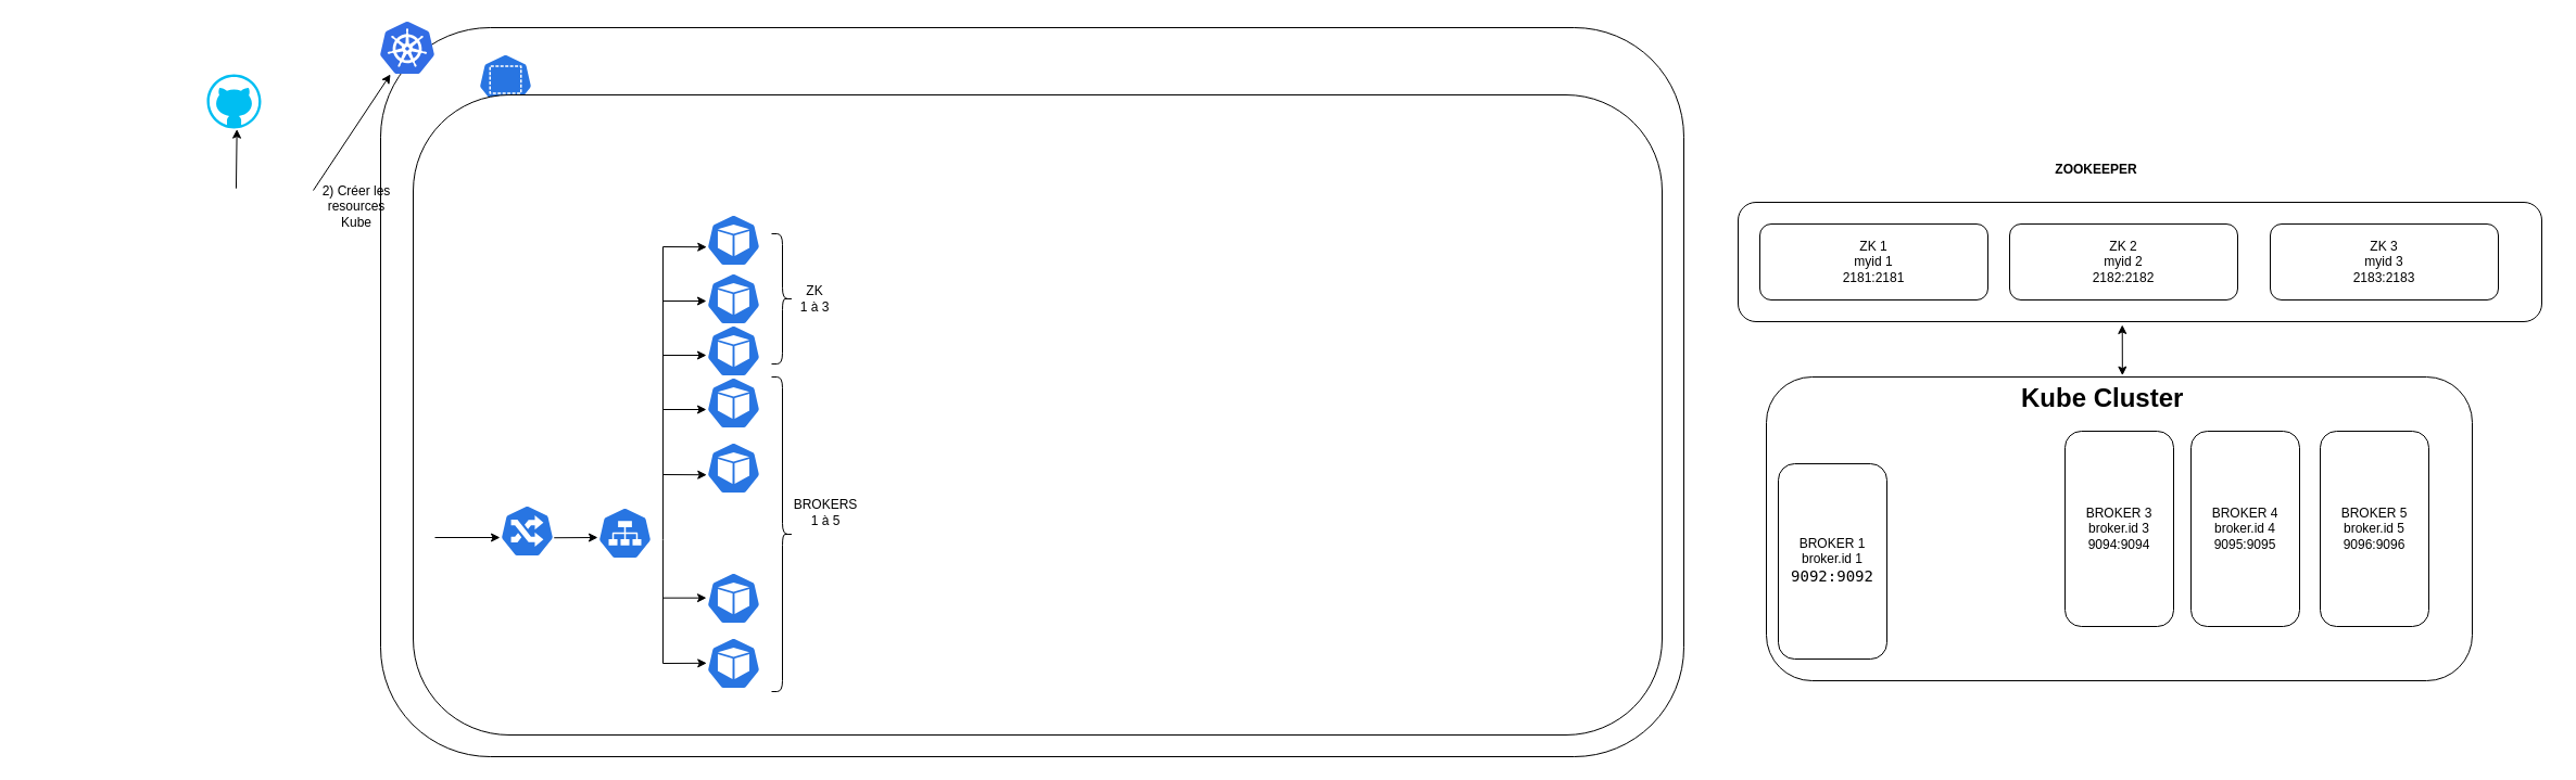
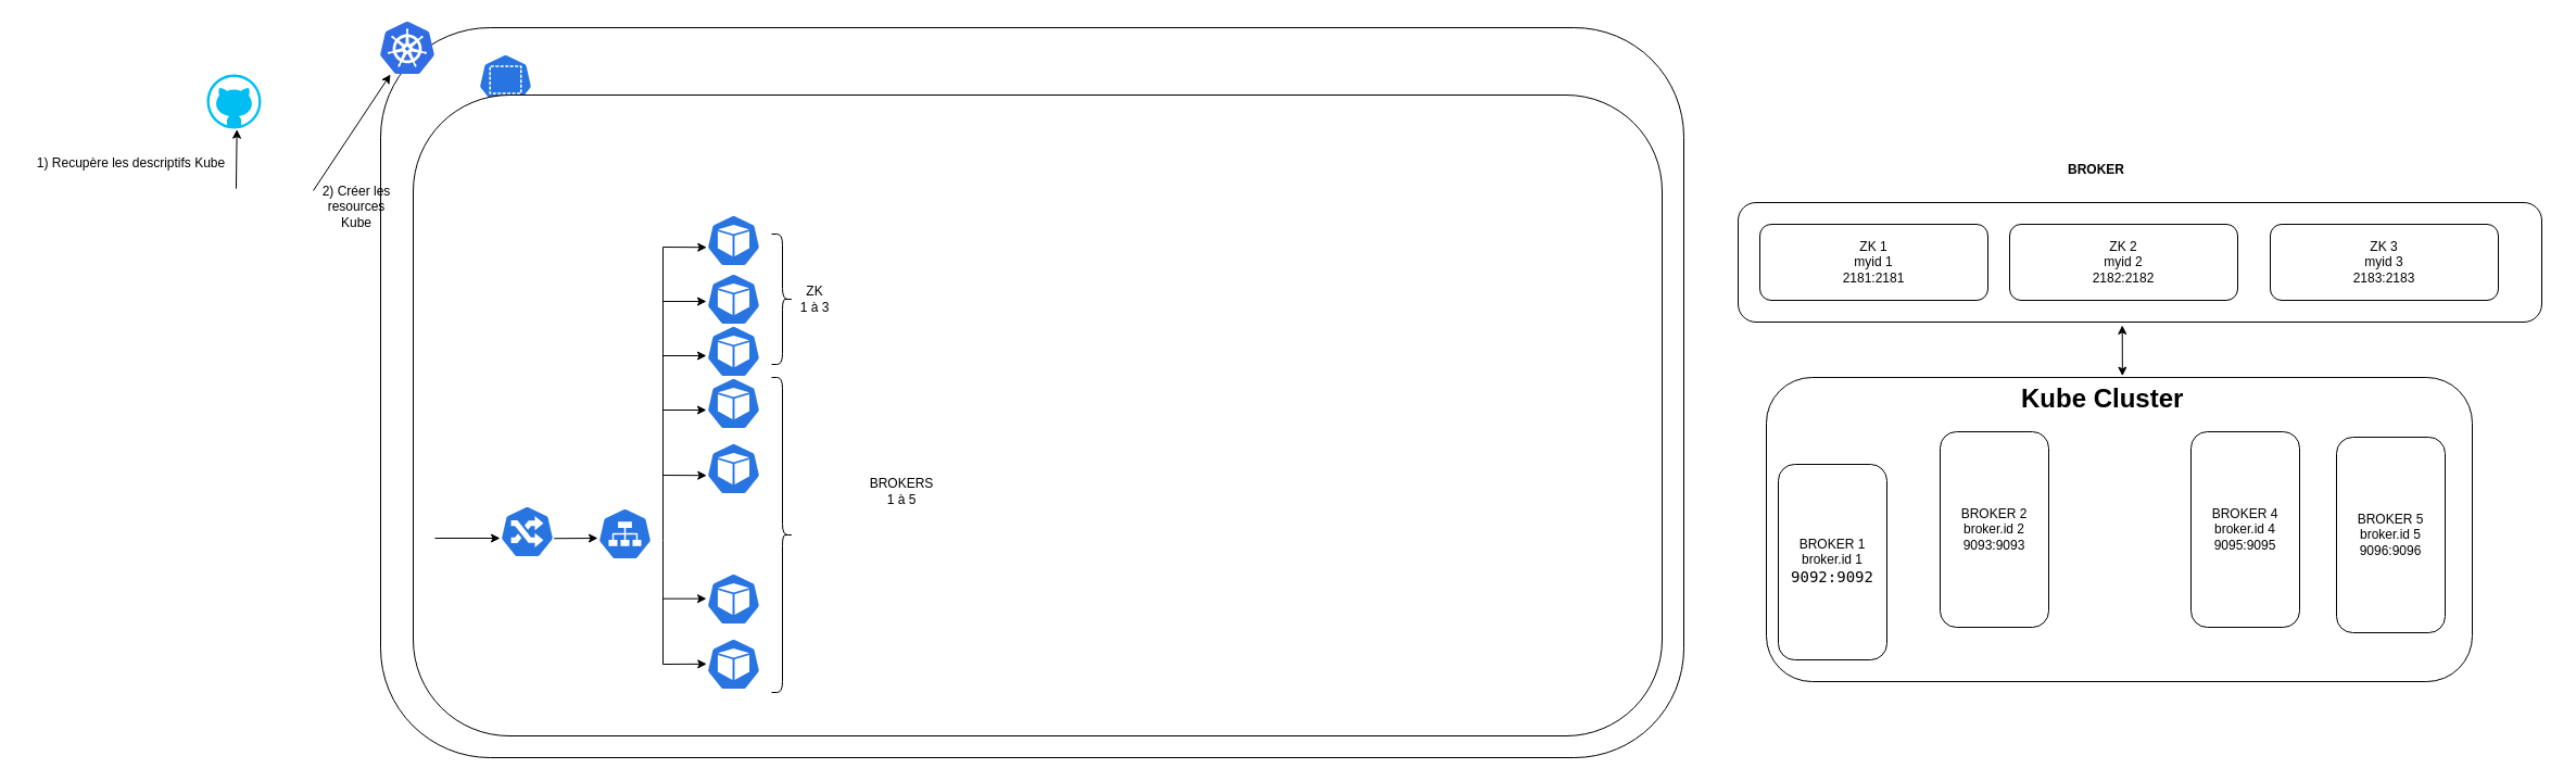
+ <mxCell id="8" value="1) Recupère les descriptifs Kube" style="text;html=1;align=center;verticalAlign=middle;resizable=0;points=[];autosize=1;strokeColor=none;fillColor=none;" vertex="1" parent="1"><mxGeometry x="20" y="135" width="200" height="30" as="geometry" /></mxCell>
- <mxCell id="21" value="&lt;b&gt;ZOOKEEPER&lt;/b&gt;" style="text;html=1;strokeColor=none;fillColor=none;align=center;verticalAlign=middle;whiteSpace=wrap;rounded=0;" vertex="1" parent="16"><mxGeometry x="280" y="-10" width="100" height="20" as="geometry" /></mxCell>
+ <mxCell id="21" value="&lt;b&gt;BROKER&lt;/b&gt;" style="text;html=1;strokeColor=none;fillColor=none;align=center;verticalAlign=middle;whiteSpace=wrap;rounded=0;" vertex="1" parent="16"><mxGeometry x="280" y="-10" width="100" height="20" as="geometry" /></mxCell>
- <mxCell id="39" value="BROKERS 1 à 5" style="text;html=1;strokeColor=none;fillColor=none;align=center;verticalAlign=middle;whiteSpace=wrap;rounded=0;" vertex="1" parent="34"><mxGeometry x="350" y="370" width="60" height="30" as="geometry" /></mxCell>
+ <mxCell id="39" value="BROKERS 1 à 5" style="text;html=1;strokeColor=none;fillColor=none;align=center;verticalAlign=middle;whiteSpace=wrap;rounded=0;" vertex="1" parent="34"><mxGeometry x="420" y="350" width="60" height="30" as="geometry" /></mxCell>
+ <mxCell id="26" value="BROKER 2&lt;br&gt;broker.id 2&lt;br&gt;9093:9093" style="rounded=1;whiteSpace=wrap;html=1;" vertex="1" parent="23"><mxGeometry x="160" y="50" width="100" height="180" as="geometry" /></mxCell>
- <mxCell id="27" value="BROKER 3&lt;br&gt;broker.id 3&lt;br&gt;9094:9094" style="rounded=1;whiteSpace=wrap;html=1;" vertex="1" parent="23"><mxGeometry x="275" y="50" width="100" height="180" as="geometry" /></mxCell>
- <mxCell id="29" value="BROKER 5&lt;br&gt;broker.id 5&lt;br&gt;9096:9096" style="rounded=1;whiteSpace=wrap;html=1;" vertex="1" parent="23"><mxGeometry x="510" y="50" width="100" height="180" as="geometry" /></mxCell>
+ <mxCell id="29" value="BROKER 5&lt;br&gt;broker.id 5&lt;br&gt;9096:9096" style="rounded=1;whiteSpace=wrap;html=1;" vertex="1" parent="23"><mxGeometry x="525" y="55" width="100" height="180" as="geometry" /></mxCell>
